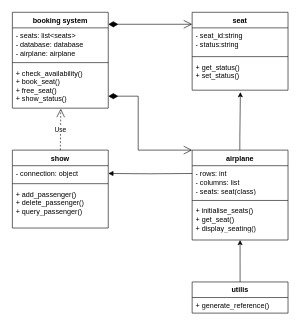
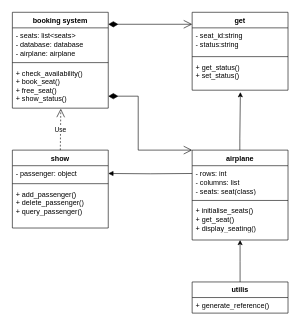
- <mxCell id="6" value="seat" style="swimlane;fontStyle=1;align=center;verticalAlign=top;childLayout=stackLayout;horizontal=1;startSize=26;horizontalStack=0;resizeParent=1;resizeParentMax=0;resizeLast=0;collapsible=1;marginBottom=0;whiteSpace=wrap;html=1;" parent="1" vertex="1"><mxGeometry x="320" y="20" width="160" height="130" as="geometry" /></mxCell>
+ <mxCell id="6" value="get" style="swimlane;fontStyle=1;align=center;verticalAlign=top;childLayout=stackLayout;horizontal=1;startSize=26;horizontalStack=0;resizeParent=1;resizeParentMax=0;resizeLast=0;collapsible=1;marginBottom=0;whiteSpace=wrap;html=1;" parent="1" vertex="1"><mxGeometry x="320" y="20" width="160" height="130" as="geometry" /></mxCell>
- <mxCell id="12" value="- connection: object&amp;nbsp;" style="text;strokeColor=none;fillColor=none;align=left;verticalAlign=top;spacingLeft=4;spacingRight=4;overflow=hidden;rotatable=0;points=[[0,0.5],[1,0.5]];portConstraint=eastwest;whiteSpace=wrap;html=1;" parent="11" vertex="1"><mxGeometry y="26" width="160" height="26" as="geometry" /></mxCell>
+ <mxCell id="12" value="- passenger: object&amp;nbsp;" style="text;strokeColor=none;fillColor=none;align=left;verticalAlign=top;spacingLeft=4;spacingRight=4;overflow=hidden;rotatable=0;points=[[0,0.5],[1,0.5]];portConstraint=eastwest;whiteSpace=wrap;html=1;" parent="11" vertex="1"><mxGeometry y="26" width="160" height="26" as="geometry" /></mxCell>
